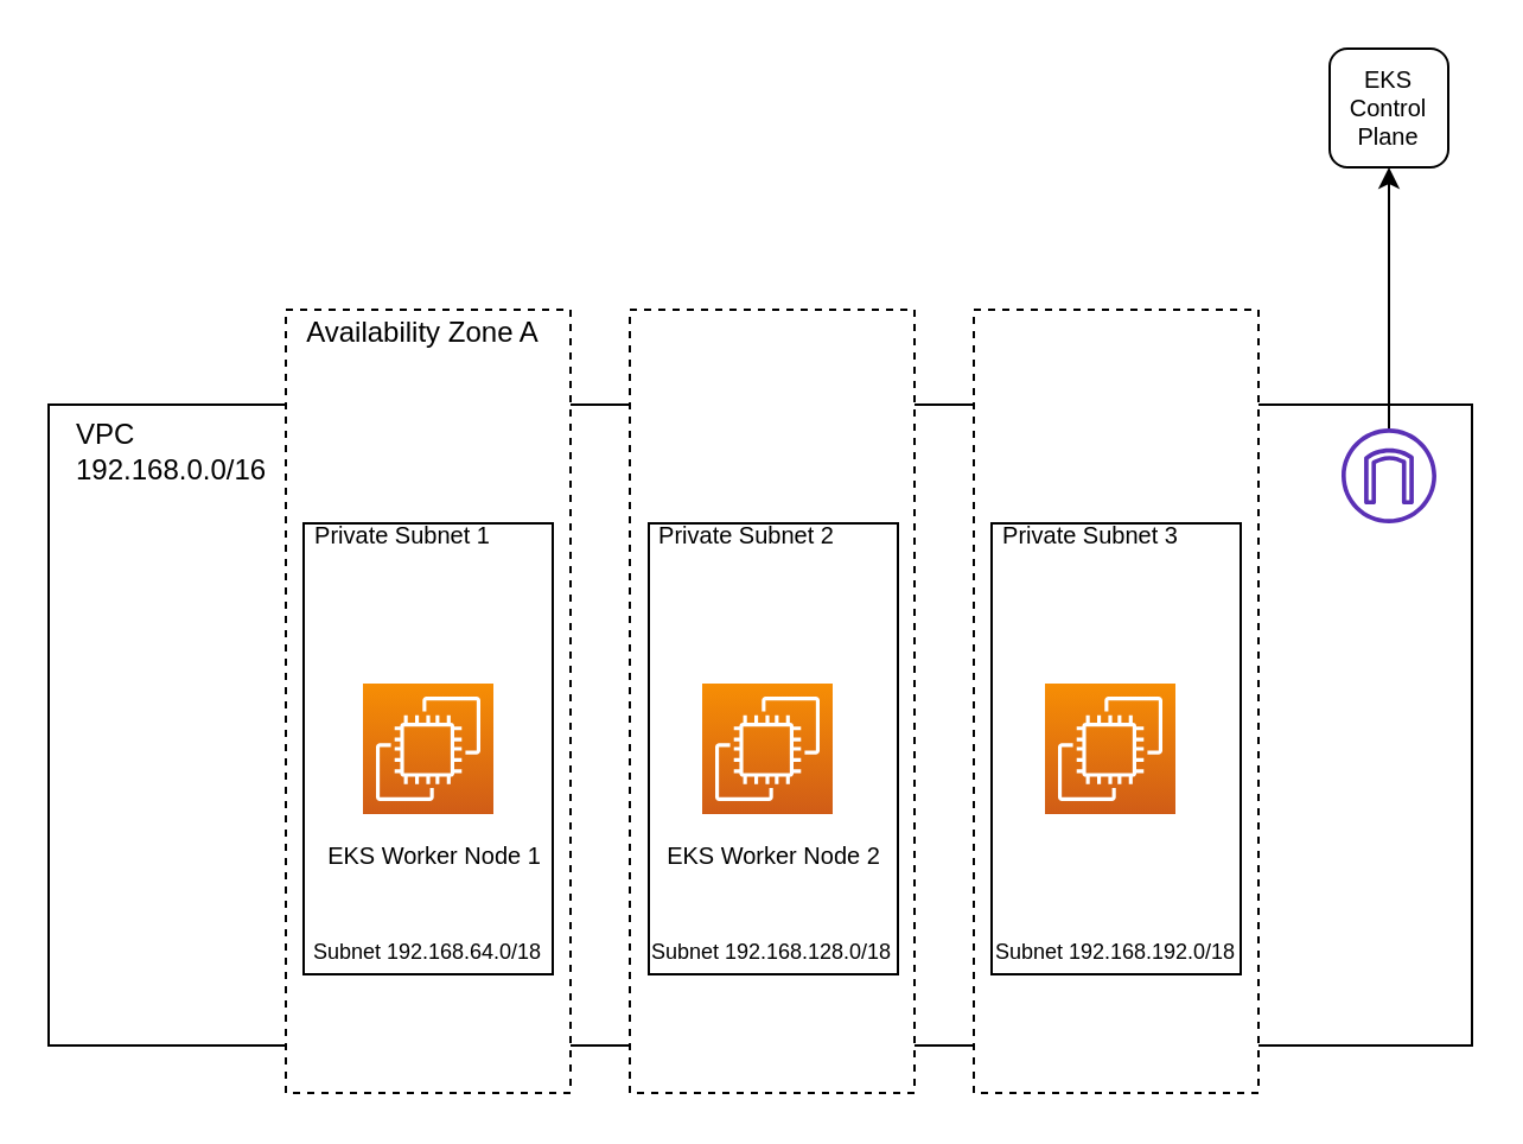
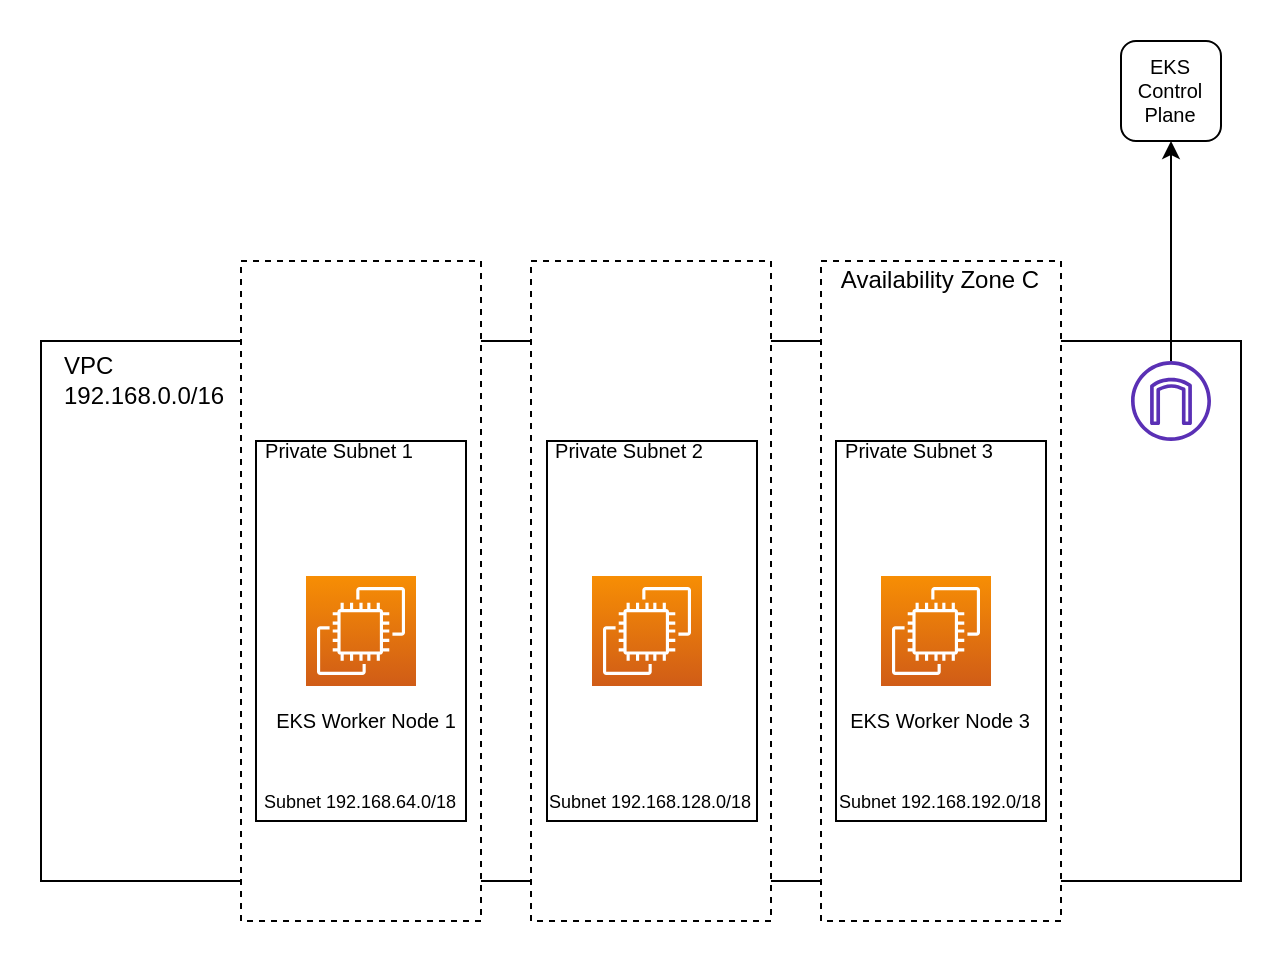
- <mxCell id="7" value="Availability Zone A" style="text;html=1;strokeColor=none;fillColor=none;align=center;verticalAlign=middle;whiteSpace=wrap;rounded=0;dashed=1;" vertex="1" parent="1"><mxGeometry x="122.5" y="130" width="110" height="20" as="geometry" /></mxCell>
+ <mxCell id="8" value="Availability Zone C" style="text;html=1;strokeColor=none;fillColor=none;align=center;verticalAlign=middle;whiteSpace=wrap;rounded=0;dashed=1;" vertex="1" parent="1"><mxGeometry x="415" y="130" width="110" height="20" as="geometry" /></mxCell>
- <mxCell id="18" value="EKS Worker Node 2" style="text;html=1;strokeColor=none;fillColor=none;align=center;verticalAlign=middle;whiteSpace=wrap;rounded=0;fontSize=10;" vertex="1" parent="1"><mxGeometry x="275.5" y="350" width="100" height="20" as="geometry" /></mxCell>
+ <mxCell id="20" value="EKS Worker Node 3" style="text;html=1;strokeColor=none;fillColor=none;align=center;verticalAlign=middle;whiteSpace=wrap;rounded=0;fontSize=10;" vertex="1" parent="1"><mxGeometry x="420" y="350" width="100" height="20" as="geometry" /></mxCell>
